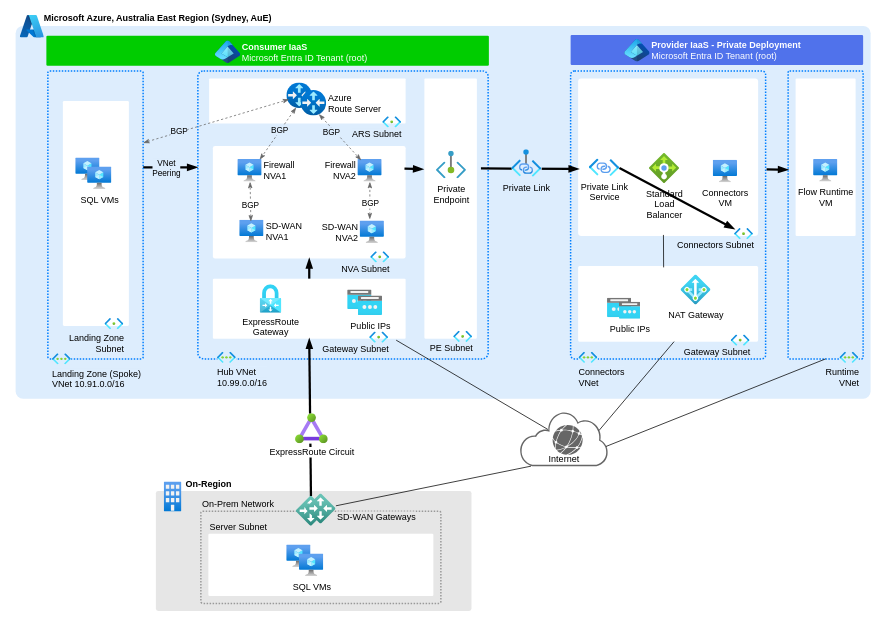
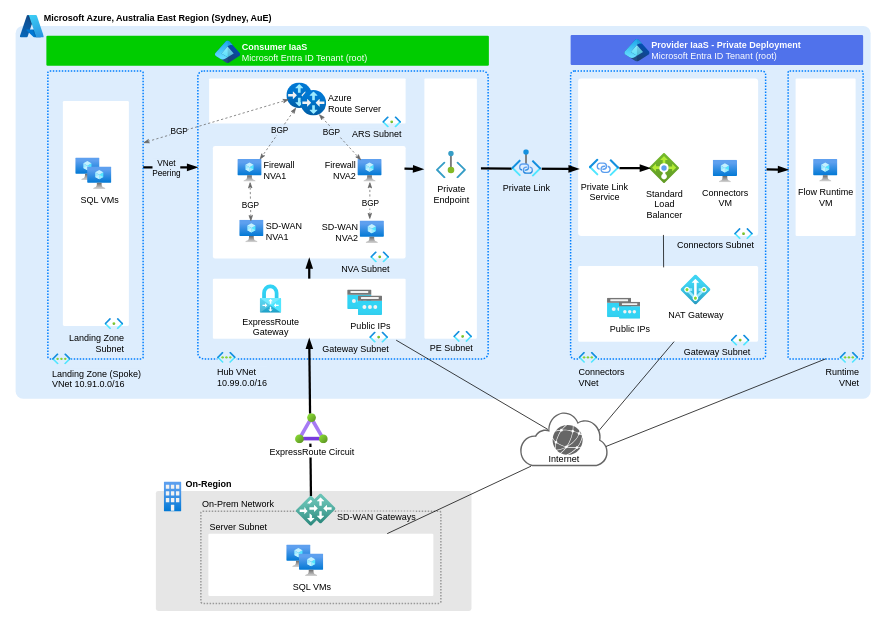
- <mxCell id="84" value="" style="rounded=0;orthogonalLoop=1;jettySize=auto;html=1;bendable=1;orthogonal=0;ignoreEdge=0;endFill=1;noJump=0;strokeColor=default;endArrow=blockThin;startFill=0;strokeWidth=3;exitX=1.002;exitY=0.521;exitDx=0;exitDy=0;exitPerimeter=0;" parent="1" source="65" target="62" edge="1"><mxGeometry relative="1" as="geometry"><mxPoint x="833" y="222" as="sourcePoint" /><mxPoint x="859" y="223" as="targetPoint" /></mxGeometry></mxCell>
+ <mxCell id="84" value="" style="rounded=0;orthogonalLoop=1;jettySize=auto;html=1;bendable=1;orthogonal=0;ignoreEdge=0;endFill=1;noJump=0;strokeColor=default;endArrow=blockThin;startFill=0;entryX=0.023;entryY=0.493;entryDx=0;entryDy=0;entryPerimeter=0;strokeWidth=3;exitX=1.002;exitY=0.521;exitDx=0;exitDy=0;exitPerimeter=0;" parent="1" source="65" target="81" edge="1"><mxGeometry relative="1" as="geometry"><mxPoint x="833" y="222" as="sourcePoint" /><mxPoint x="859" y="223" as="targetPoint" /></mxGeometry></mxCell>
- <mxCell id="47" style="rounded=0;orthogonalLoop=1;jettySize=auto;html=1;endArrow=none;startFill=0;strokeColor=#000000;exitX=0.13;exitY=1;exitDx=0;exitDy=0;exitPerimeter=0;" parent="1" source="38" target="46" edge="1"><mxGeometry relative="1" as="geometry"><mxPoint x="704" y="581" as="sourcePoint" /><mxPoint x="534" y="457" as="targetPoint" /></mxGeometry></mxCell>
+ <mxCell id="47" style="rounded=0;orthogonalLoop=1;jettySize=auto;html=1;endArrow=none;startFill=0;strokeColor=#000000;exitX=0.13;exitY=1;exitDx=0;exitDy=0;exitPerimeter=0;" parent="1" source="38" target="20" edge="1"><mxGeometry relative="1" as="geometry"><mxPoint x="704" y="581" as="sourcePoint" /><mxPoint x="534" y="457" as="targetPoint" /></mxGeometry></mxCell>
